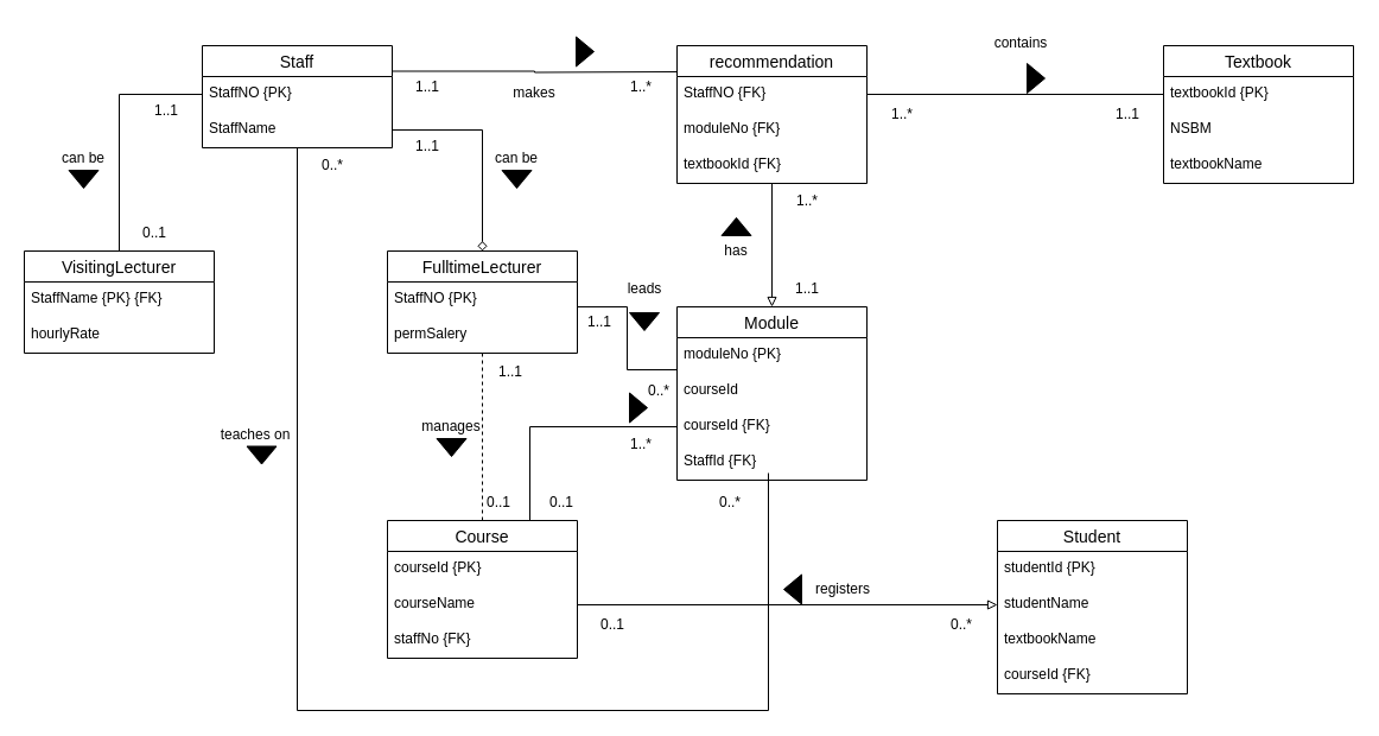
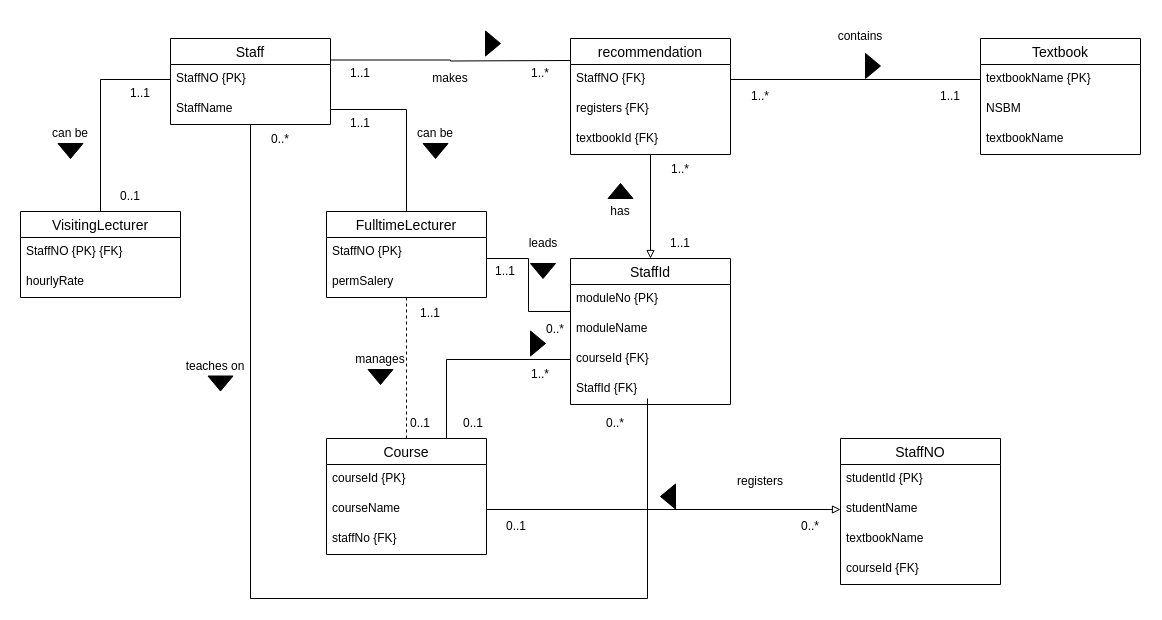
- <mxCell id="36" value="textbookId {PK}" style="text;strokeColor=none;fillColor=none;spacingLeft=4;spacingRight=4;overflow=hidden;rotatable=0;points=[[0,0.5],[1,0.5]];portConstraint=eastwest;fontSize=12;" vertex="1" parent="35"><mxGeometry y="26" width="160" height="30" as="geometry" /></mxCell>
+ <mxCell id="36" value="textbookName {PK}" style="text;strokeColor=none;fillColor=none;spacingLeft=4;spacingRight=4;overflow=hidden;rotatable=0;points=[[0,0.5],[1,0.5]];portConstraint=eastwest;fontSize=12;" vertex="1" parent="35"><mxGeometry y="26" width="160" height="30" as="geometry" /></mxCell>
- <mxCell id="33" value="moduleNo {FK}" style="text;strokeColor=none;fillColor=none;spacingLeft=4;spacingRight=4;overflow=hidden;rotatable=0;points=[[0,0.5],[1,0.5]];portConstraint=eastwest;fontSize=12;" vertex="1" parent="31"><mxGeometry y="56" width="160" height="30" as="geometry" /></mxCell>
+ <mxCell id="33" value="registers {FK}" style="text;strokeColor=none;fillColor=none;spacingLeft=4;spacingRight=4;overflow=hidden;rotatable=0;points=[[0,0.5],[1,0.5]];portConstraint=eastwest;fontSize=12;" vertex="1" parent="31"><mxGeometry y="56" width="160" height="30" as="geometry" /></mxCell>
- <mxCell id="15" style="edgeStyle=orthogonalEdgeStyle;rounded=0;orthogonalLoop=1;jettySize=auto;html=1;endArrow=diamond;endFill=0;" edge="1" parent="1" source="6" target="11"><mxGeometry relative="1" as="geometry"><Array as="points"><mxPoint x="406" y="109" /></Array></mxGeometry></mxCell>
+ <mxCell id="15" style="edgeStyle=orthogonalEdgeStyle;rounded=0;orthogonalLoop=1;jettySize=auto;html=1;endArrow=none;endFill=0;" edge="1" parent="1" source="6" target="11"><mxGeometry relative="1" as="geometry"><Array as="points"><mxPoint x="406" y="109" /></Array></mxGeometry></mxCell>
- <mxCell id="8" value="StaffName {PK} {FK}" style="text;strokeColor=none;fillColor=none;spacingLeft=4;spacingRight=4;overflow=hidden;rotatable=0;points=[[0,0.5],[1,0.5]];portConstraint=eastwest;fontSize=12;" vertex="1" parent="7"><mxGeometry y="26" width="160" height="30" as="geometry" /></mxCell>
+ <mxCell id="8" value="StaffNO {PK} {FK}" style="text;strokeColor=none;fillColor=none;spacingLeft=4;spacingRight=4;overflow=hidden;rotatable=0;points=[[0,0.5],[1,0.5]];portConstraint=eastwest;fontSize=12;" vertex="1" parent="7"><mxGeometry y="26" width="160" height="30" as="geometry" /></mxCell>
- <mxCell id="39" value="Module" style="swimlane;fontStyle=0;childLayout=stackLayout;horizontal=1;startSize=26;horizontalStack=0;resizeParent=1;resizeParentMax=0;resizeLast=0;collapsible=1;marginBottom=0;align=center;fontSize=14;fillColor=none;" vertex="1" parent="1"><mxGeometry x="570" y="258" width="160" height="146" as="geometry" /></mxCell>
+ <mxCell id="39" value="StaffId" style="swimlane;fontStyle=0;childLayout=stackLayout;horizontal=1;startSize=26;horizontalStack=0;resizeParent=1;resizeParentMax=0;resizeLast=0;collapsible=1;marginBottom=0;align=center;fontSize=14;fillColor=none;" vertex="1" parent="1"><mxGeometry x="570" y="258" width="160" height="146" as="geometry" /></mxCell>
- <mxCell id="41" value="courseId" style="text;strokeColor=none;fillColor=none;spacingLeft=4;spacingRight=4;overflow=hidden;rotatable=0;points=[[0,0.5],[1,0.5]];portConstraint=eastwest;fontSize=12;" vertex="1" parent="39"><mxGeometry y="56" width="160" height="30" as="geometry" /></mxCell>
+ <mxCell id="41" value="moduleName" style="text;strokeColor=none;fillColor=none;spacingLeft=4;spacingRight=4;overflow=hidden;rotatable=0;points=[[0,0.5],[1,0.5]];portConstraint=eastwest;fontSize=12;" vertex="1" parent="39"><mxGeometry y="56" width="160" height="30" as="geometry" /></mxCell>
- <mxCell id="71" value="Student" style="swimlane;fontStyle=0;childLayout=stackLayout;horizontal=1;startSize=26;horizontalStack=0;resizeParent=1;resizeParentMax=0;resizeLast=0;collapsible=1;marginBottom=0;align=center;fontSize=14;fillColor=none;" vertex="1" parent="1"><mxGeometry x="840" y="438" width="160" height="146" as="geometry" /></mxCell>
+ <mxCell id="71" value="StaffNO" style="swimlane;fontStyle=0;childLayout=stackLayout;horizontal=1;startSize=26;horizontalStack=0;resizeParent=1;resizeParentMax=0;resizeLast=0;collapsible=1;marginBottom=0;align=center;fontSize=14;fillColor=none;" vertex="1" parent="1"><mxGeometry x="840" y="438" width="160" height="146" as="geometry" /></mxCell>
- <mxCell id="77" value="registers" style="text;html=1;strokeColor=none;fillColor=none;align=center;verticalAlign=middle;whiteSpace=wrap;rounded=0;" vertex="1" parent="1"><mxGeometry x="680" y="481" width="60" height="30" as="geometry" /></mxCell>
+ <mxCell id="77" value="registers" style="text;html=1;strokeColor=none;fillColor=none;align=center;verticalAlign=middle;whiteSpace=wrap;rounded=0;" vertex="1" parent="1"><mxGeometry x="730" y="466" width="60" height="30" as="geometry" /></mxCell>
